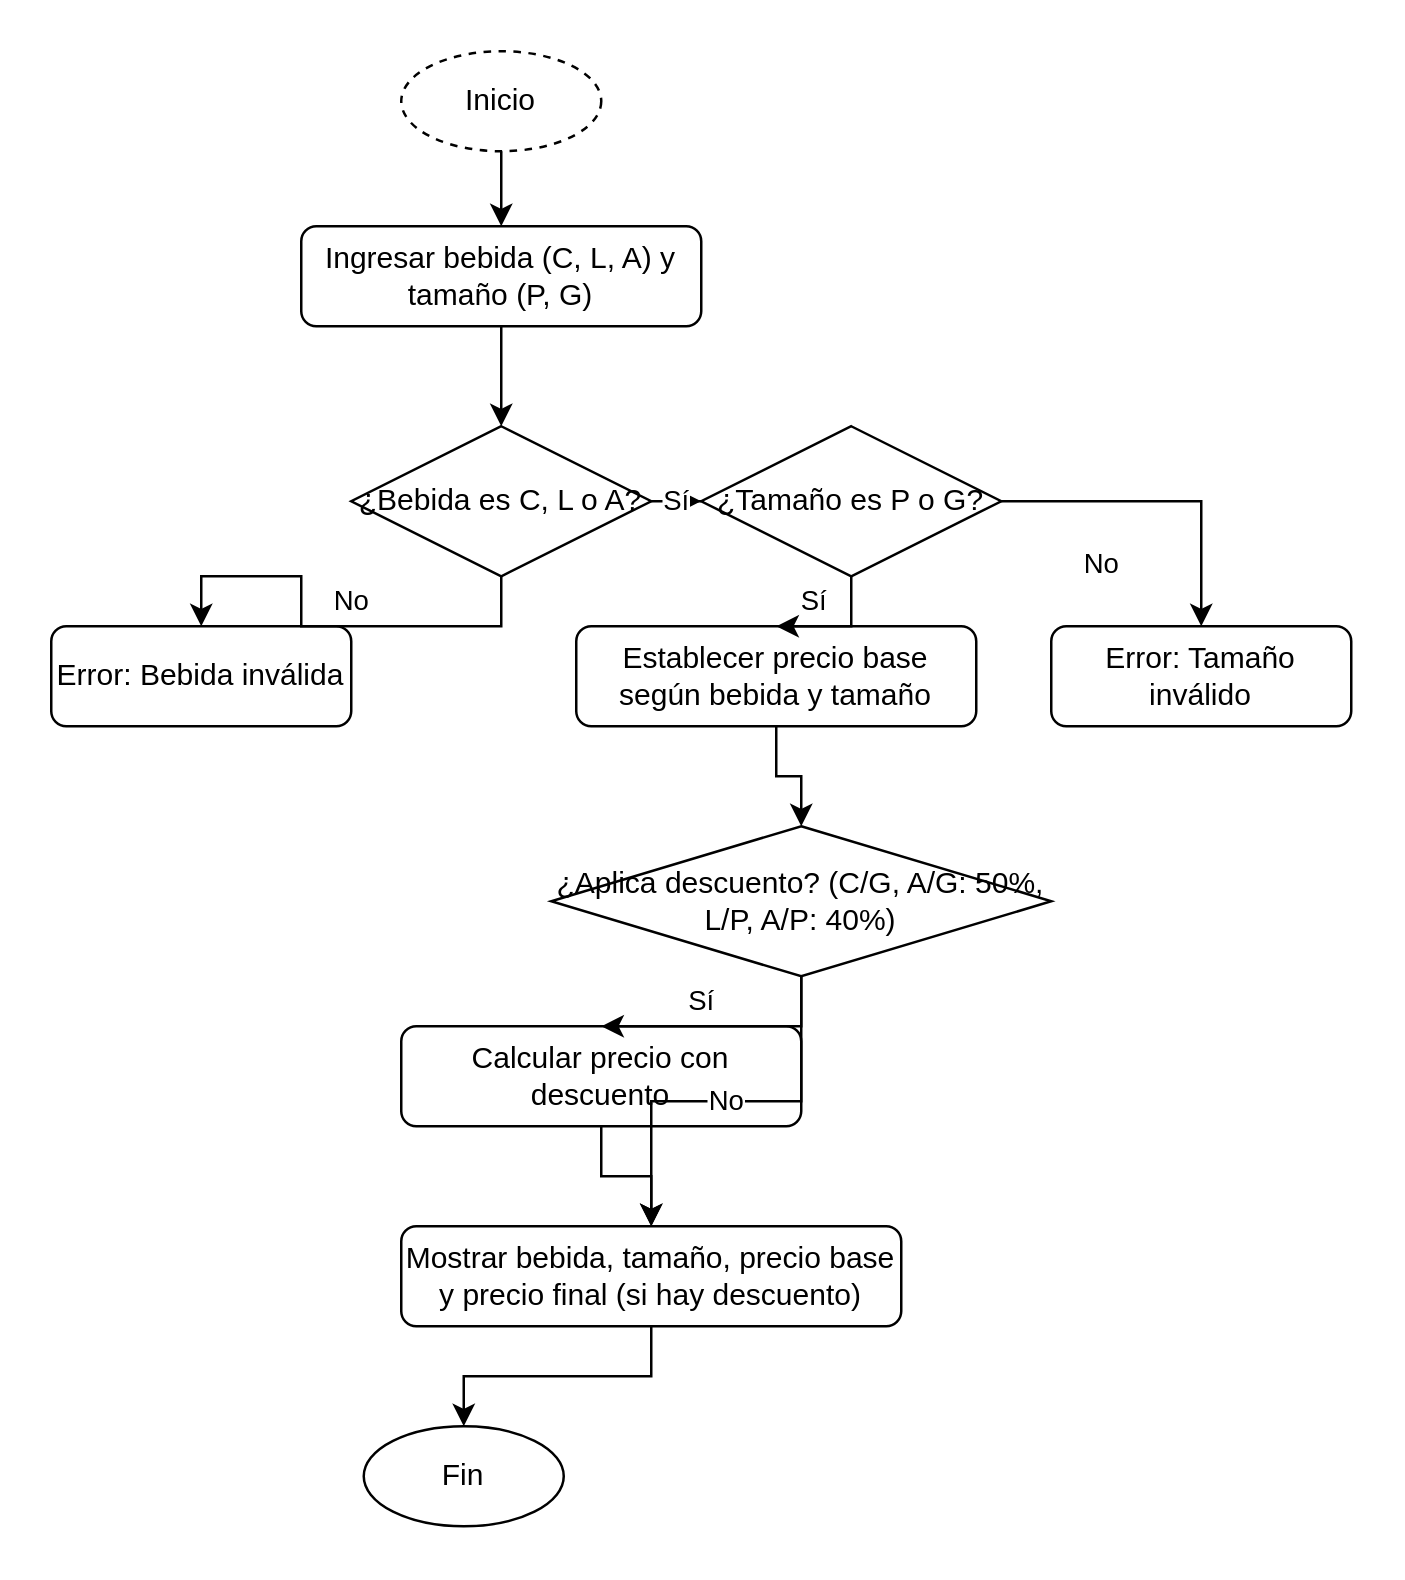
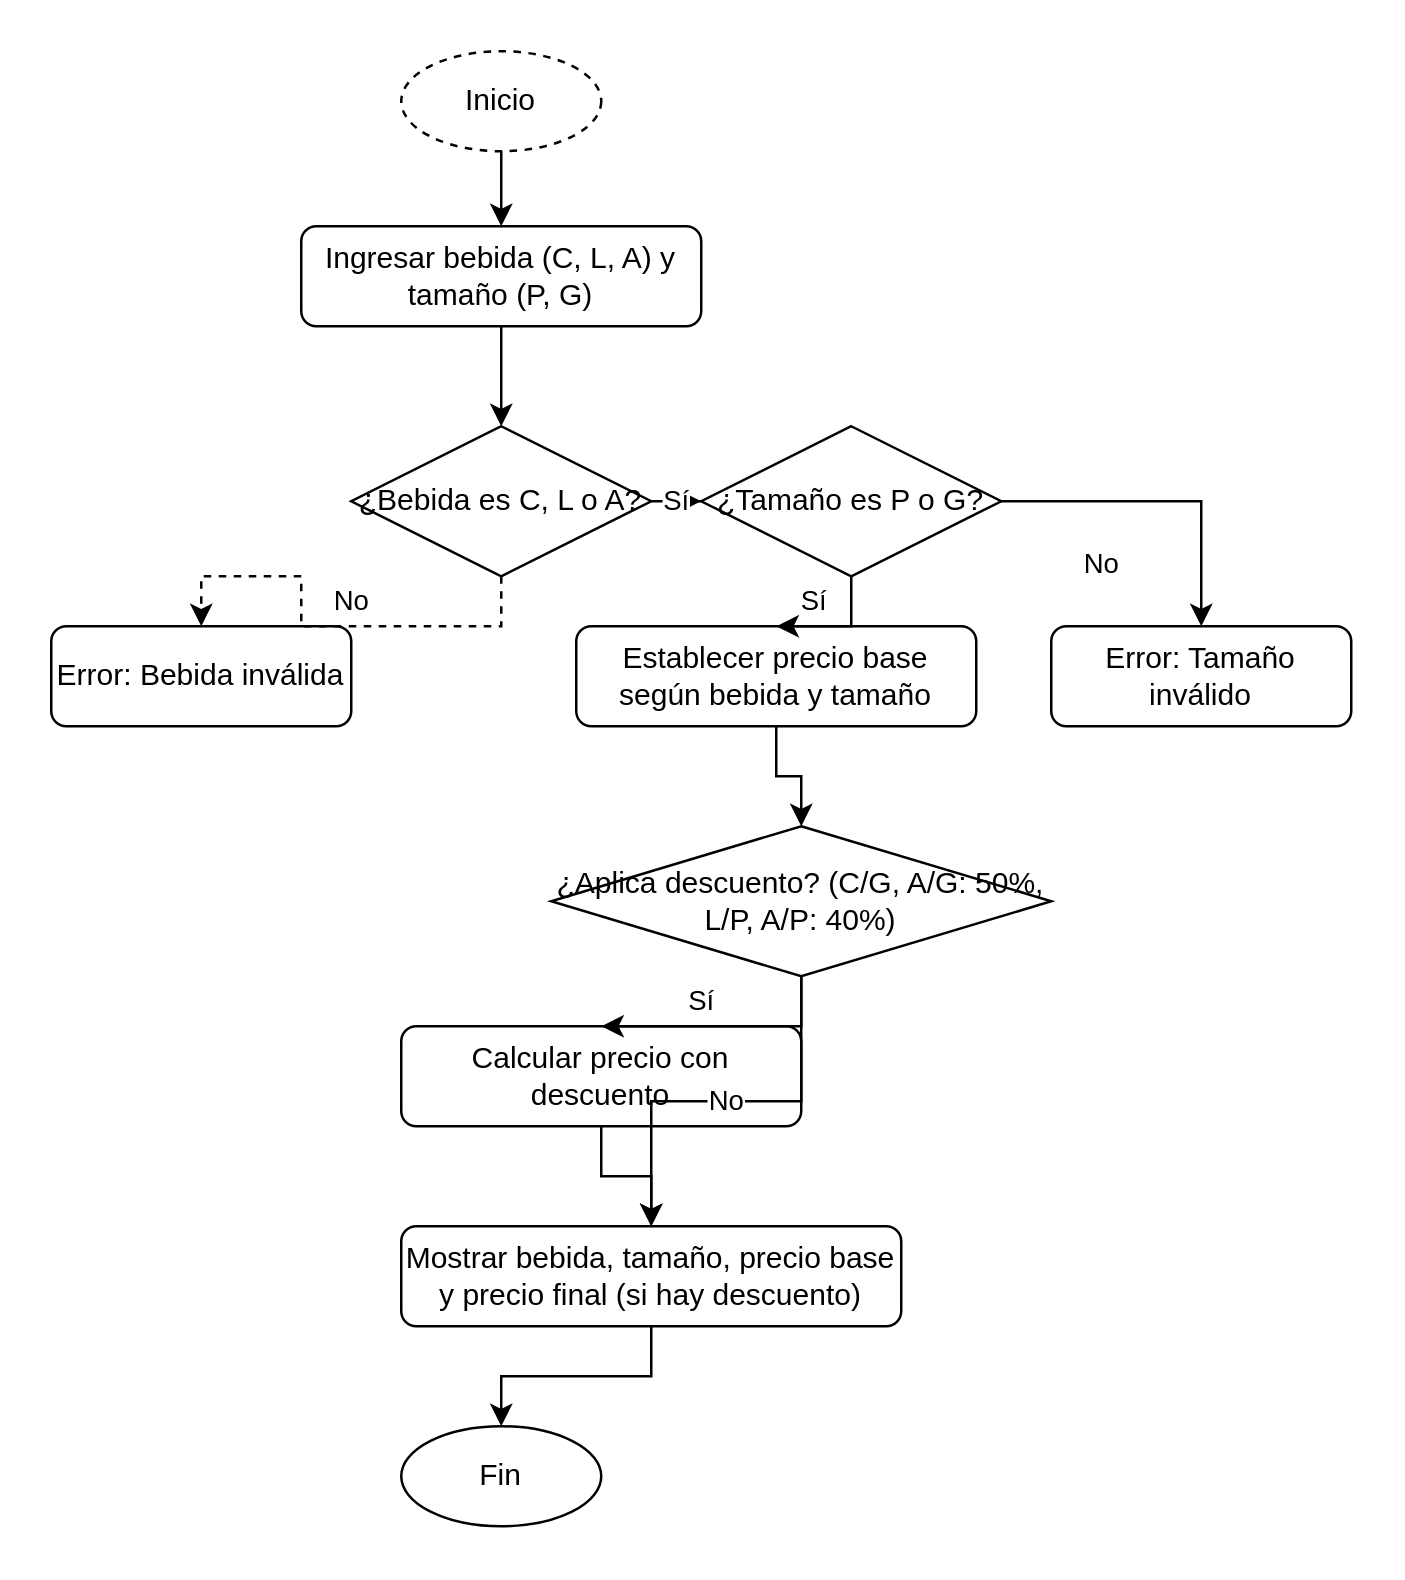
- <mxCell id="15" value="No" style="edgeStyle=orthogonalEdgeStyle;rounded=0;orthogonalLoop=1;jettySize=auto;html=1;" edge="1" parent="1" source="4" target="5"><mxGeometry width="50" height="50" as="geometry" /></mxCell>
+ <mxCell id="15" value="No" style="edgeStyle=orthogonalEdgeStyle;rounded=0;orthogonalLoop=1;jettySize=auto;html=1;dashed=1;" edge="1" parent="1" source="4" target="5"><mxGeometry width="50" height="50" as="geometry" /></mxCell>
- <mxCell id="12" value="Fin" style="ellipse;whiteSpace=wrap;html=1;" vertex="1" parent="1"><mxGeometry x="145" y="570" width="80" height="40" as="geometry" /></mxCell>
+ <mxCell id="12" value="Fin" style="ellipse;whiteSpace=wrap;html=1;" vertex="1" parent="1"><mxGeometry x="160" y="570" width="80" height="40" as="geometry" /></mxCell>
